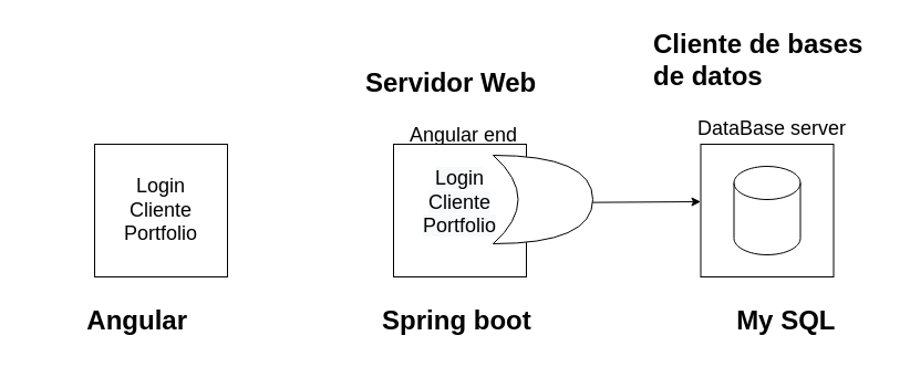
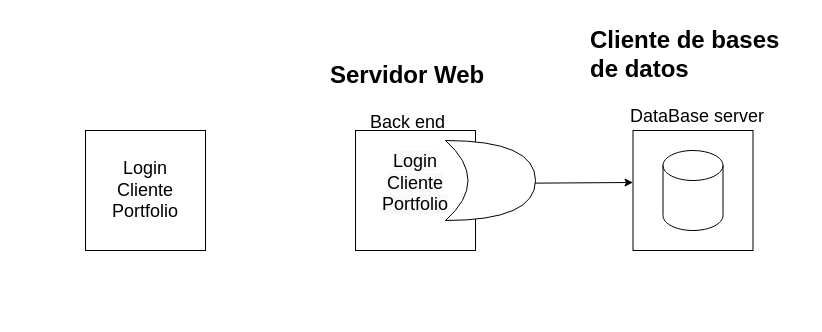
- <mxCell id="3" value="&lt;h1&gt;Servidor Web&lt;/h1&gt;&lt;h1&gt;&lt;span style=&quot;background-color: initial; font-size: 18px; font-weight: normal;&quot;&gt;&amp;nbsp; &lt;span style=&quot;white-space: pre;&quot;&gt;&#09;&lt;/span&gt;Angular end&lt;/span&gt;&lt;/h1&gt;" style="text;html=1;strokeColor=none;fillColor=none;spacing=5;spacingTop=-20;whiteSpace=wrap;overflow=hidden;rounded=0;" vertex="1" parent="1"><mxGeometry x="325" y="55" width="215" height="80" as="geometry" /></mxCell>
+ <mxCell id="3" value="&lt;h1&gt;Servidor Web&lt;/h1&gt;&lt;h1&gt;&lt;span style=&quot;background-color: initial; font-size: 18px; font-weight: normal;&quot;&gt;&amp;nbsp; &lt;span style=&quot;white-space: pre;&quot;&gt;&#09;&lt;/span&gt;Back end&lt;/span&gt;&lt;/h1&gt;" style="text;html=1;strokeColor=none;fillColor=none;spacing=5;spacingTop=-20;whiteSpace=wrap;overflow=hidden;rounded=0;" vertex="1" parent="1"><mxGeometry x="325" y="55" width="215" height="80" as="geometry" /></mxCell>
- <mxCell id="11" value="&lt;h1&gt;&lt;span style=&quot;white-space: pre;&quot;&gt;&#09;&lt;/span&gt;Angular&lt;span style=&quot;white-space: pre;&quot;&gt;&#09;&lt;/span&gt;&lt;span style=&quot;white-space: pre;&quot;&gt;&#09;&lt;/span&gt;&lt;span style=&quot;white-space: pre;&quot;&gt;&#09;&lt;/span&gt;&lt;span style=&quot;white-space: pre;&quot;&gt;&#09;&lt;/span&gt;Spring boot&lt;span style=&quot;white-space: pre;&quot;&gt;&#09;&lt;/span&gt;&lt;span style=&quot;white-space: pre;&quot;&gt;&#09;&lt;/span&gt;&lt;span style=&quot;white-space: pre;&quot;&gt;&#09;&lt;/span&gt;&lt;span style=&quot;white-space: pre;&quot;&gt;&#09;&lt;/span&gt;My SQL&lt;/h1&gt;" style="text;html=1;strokeColor=none;fillColor=none;spacing=5;spacingTop=-20;whiteSpace=wrap;overflow=hidden;rounded=0;" vertex="1" parent="1"><mxGeometry x="20" y="270" width="765" height="40" as="geometry" /></mxCell>
